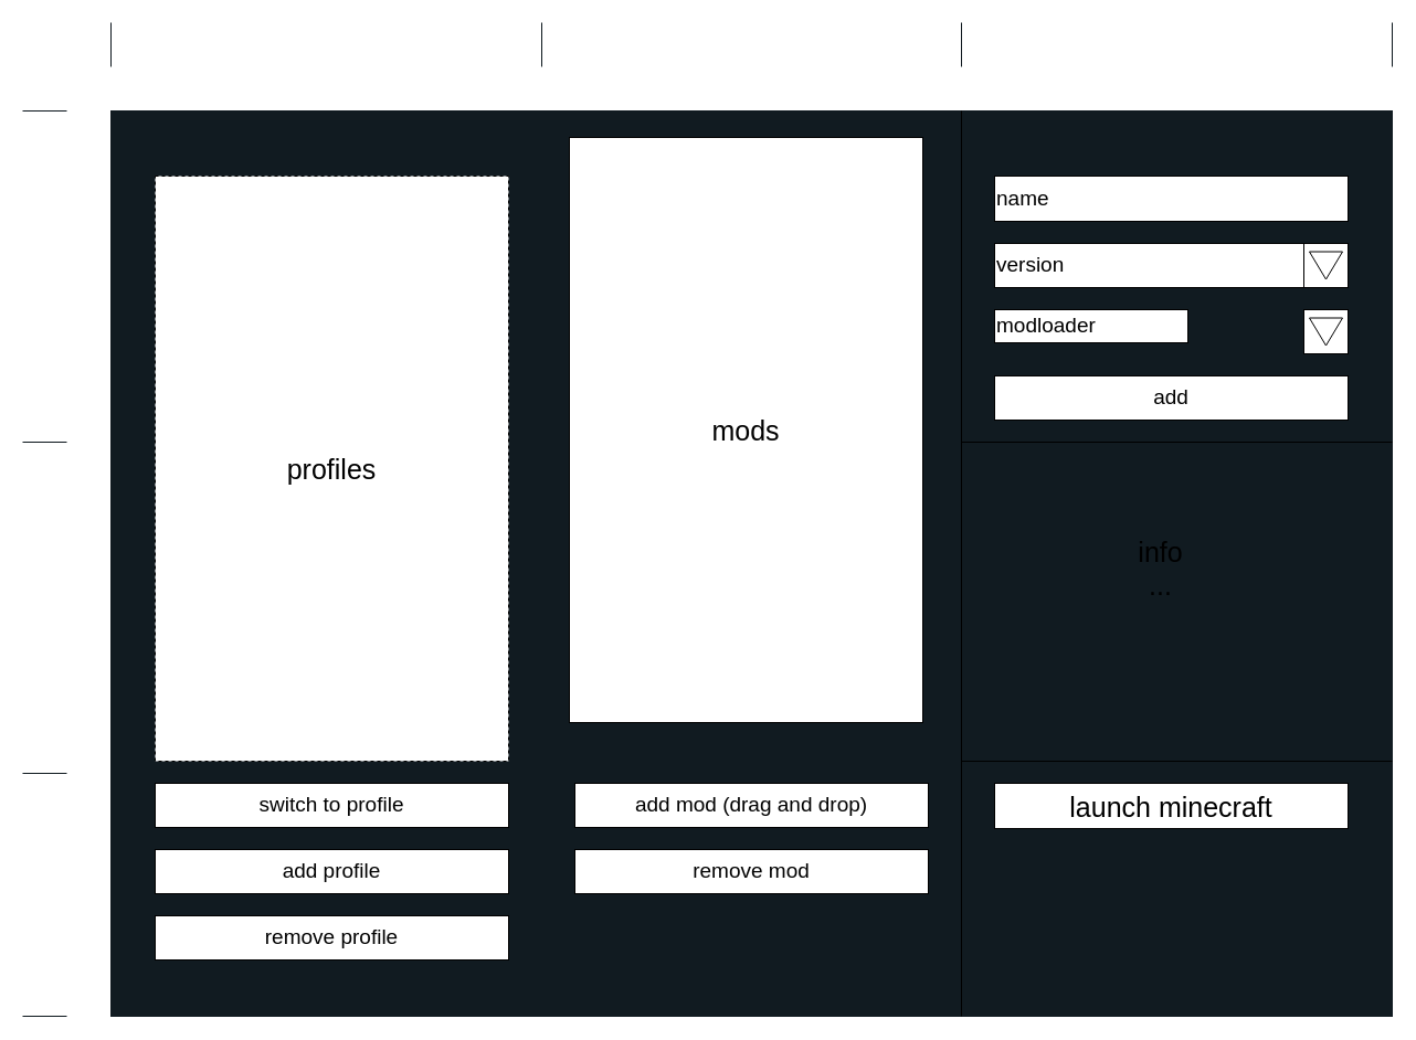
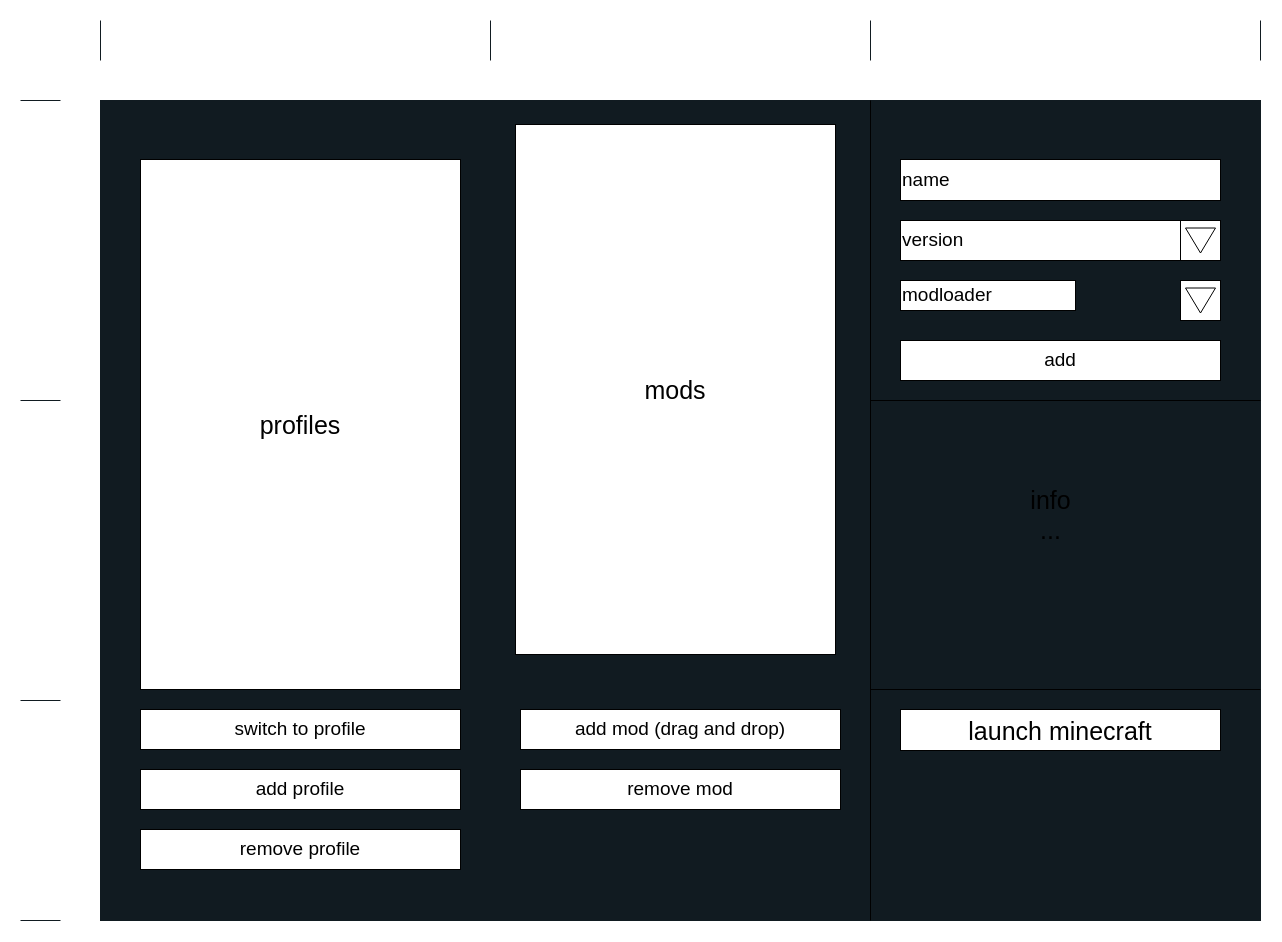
- <mxCell id="17" value="profiles" style="rounded=0;whiteSpace=wrap;html=1;fontSize=25;dashed=1;" vertex="1" parent="1"><mxGeometry x="140" y="159" width="320" height="530" as="geometry" /></mxCell>
+ <mxCell id="17" value="profiles" style="rounded=0;whiteSpace=wrap;html=1;fontSize=25;" vertex="1" parent="1"><mxGeometry x="140" y="159" width="320" height="530" as="geometry" /></mxCell>
